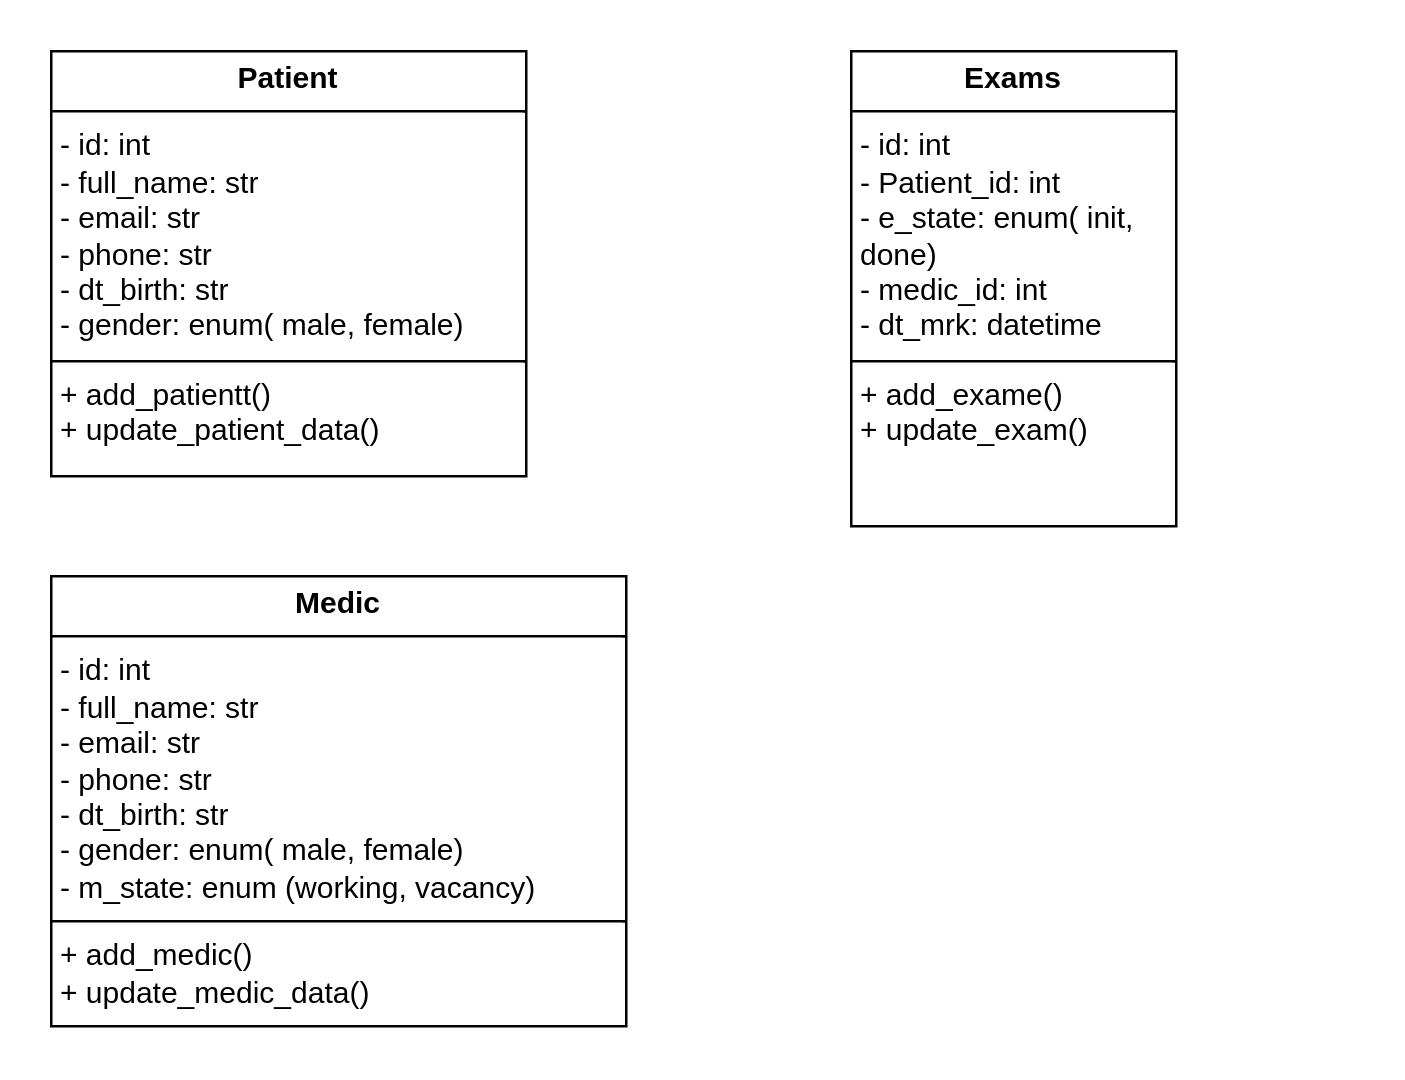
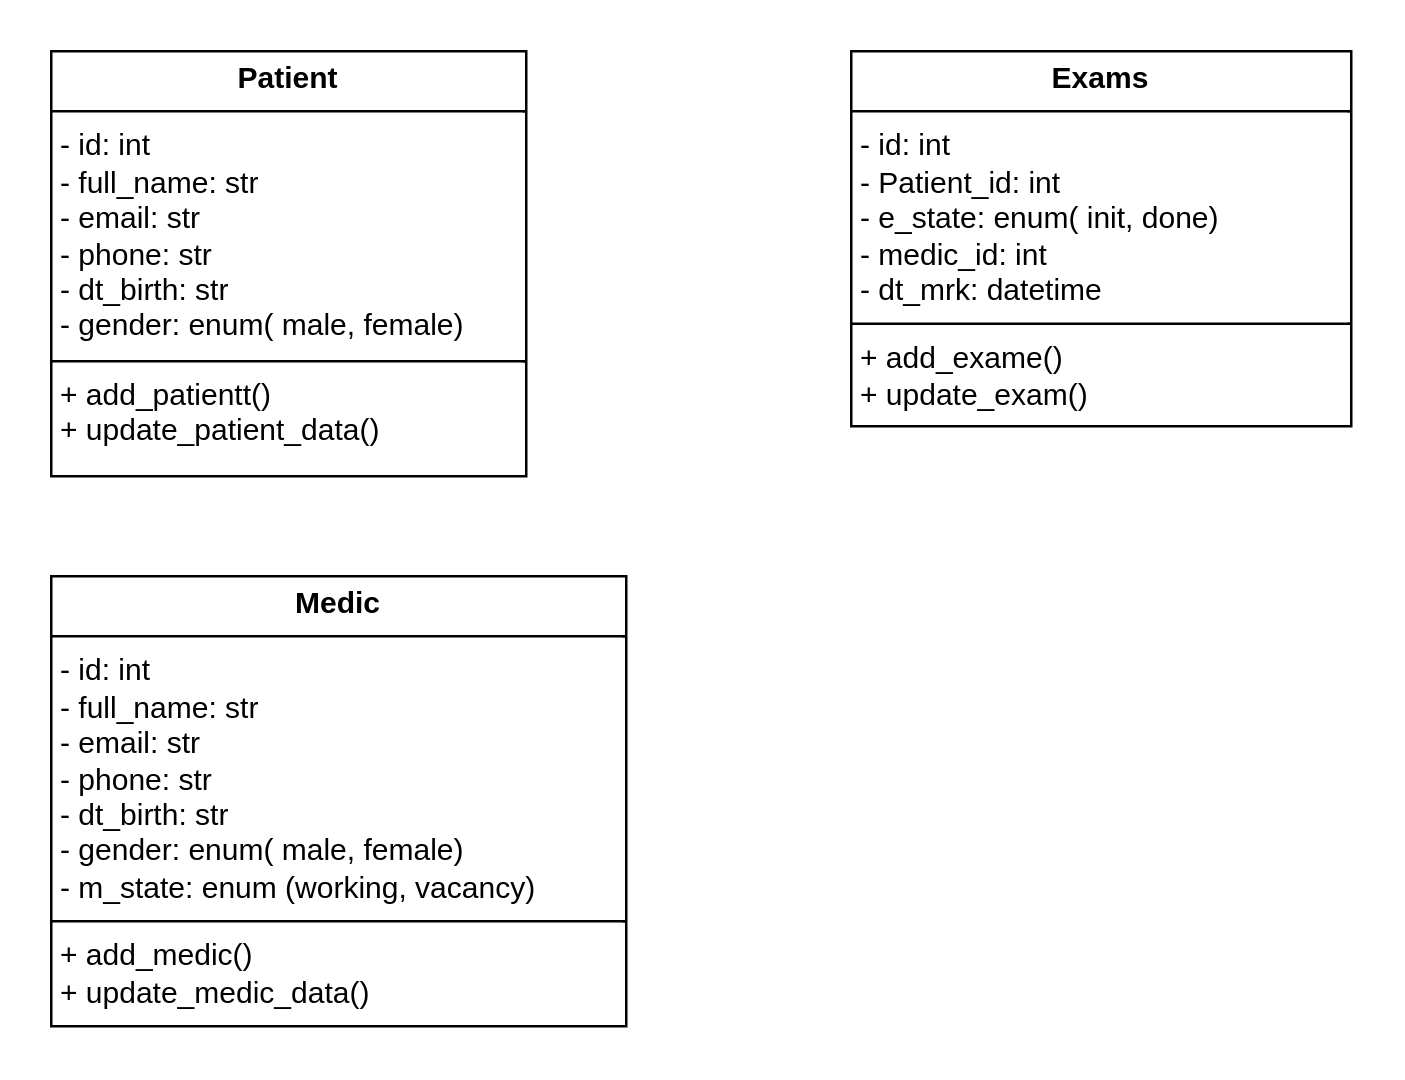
- <mxCell id="3" value="&lt;p style=&quot;margin:0px;margin-top:4px;text-align:center;&quot;&gt;&lt;b&gt;Exams&lt;/b&gt;&lt;/p&gt;&lt;hr size=&quot;1&quot; style=&quot;border-style:solid;&quot;&gt;&lt;p style=&quot;margin:0px;margin-left:4px;&quot;&gt;- id: int&lt;/p&gt;&lt;p style=&quot;margin:0px;margin-left:4px;&quot;&gt;- Patient_id: int&lt;/p&gt;&lt;p style=&quot;margin:0px;margin-left:4px;&quot;&gt;- e_state: enum( init, done)&lt;/p&gt;&lt;p style=&quot;margin:0px;margin-left:4px;&quot;&gt;- medic_id: int&lt;/p&gt;&lt;p style=&quot;margin:0px;margin-left:4px;&quot;&gt;- dt_mrk: datetime&lt;/p&gt;&lt;hr size=&quot;1&quot; style=&quot;border-style:solid;&quot;&gt;&lt;p style=&quot;margin:0px;margin-left:4px;&quot;&gt;+ add_exame()&lt;/p&gt;&lt;p style=&quot;margin:0px;margin-left:4px;&quot;&gt;+ update_exam()&lt;/p&gt;&lt;p style=&quot;margin:0px;margin-left:4px;&quot;&gt;&lt;br&gt;&lt;/p&gt;" style="verticalAlign=top;align=left;overflow=fill;html=1;whiteSpace=wrap;" parent="1" vertex="1"><mxGeometry x="340" y="20" width="130" height="190" as="geometry" /></mxCell>
+ <mxCell id="3" value="&lt;p style=&quot;margin:0px;margin-top:4px;text-align:center;&quot;&gt;&lt;b&gt;Exams&lt;/b&gt;&lt;/p&gt;&lt;hr size=&quot;1&quot; style=&quot;border-style:solid;&quot;&gt;&lt;p style=&quot;margin:0px;margin-left:4px;&quot;&gt;- id: int&lt;/p&gt;&lt;p style=&quot;margin:0px;margin-left:4px;&quot;&gt;- Patient_id: int&lt;/p&gt;&lt;p style=&quot;margin:0px;margin-left:4px;&quot;&gt;- e_state: enum( init, done)&lt;/p&gt;&lt;p style=&quot;margin:0px;margin-left:4px;&quot;&gt;- medic_id: int&lt;/p&gt;&lt;p style=&quot;margin:0px;margin-left:4px;&quot;&gt;- dt_mrk: datetime&lt;/p&gt;&lt;hr size=&quot;1&quot; style=&quot;border-style:solid;&quot;&gt;&lt;p style=&quot;margin:0px;margin-left:4px;&quot;&gt;+ add_exame()&lt;/p&gt;&lt;p style=&quot;margin:0px;margin-left:4px;&quot;&gt;+ update_exam()&lt;/p&gt;&lt;p style=&quot;margin:0px;margin-left:4px;&quot;&gt;&lt;br&gt;&lt;/p&gt;" style="verticalAlign=top;align=left;overflow=fill;html=1;whiteSpace=wrap;" parent="1" vertex="1"><mxGeometry x="340" y="20" width="200" height="150" as="geometry" /></mxCell>
